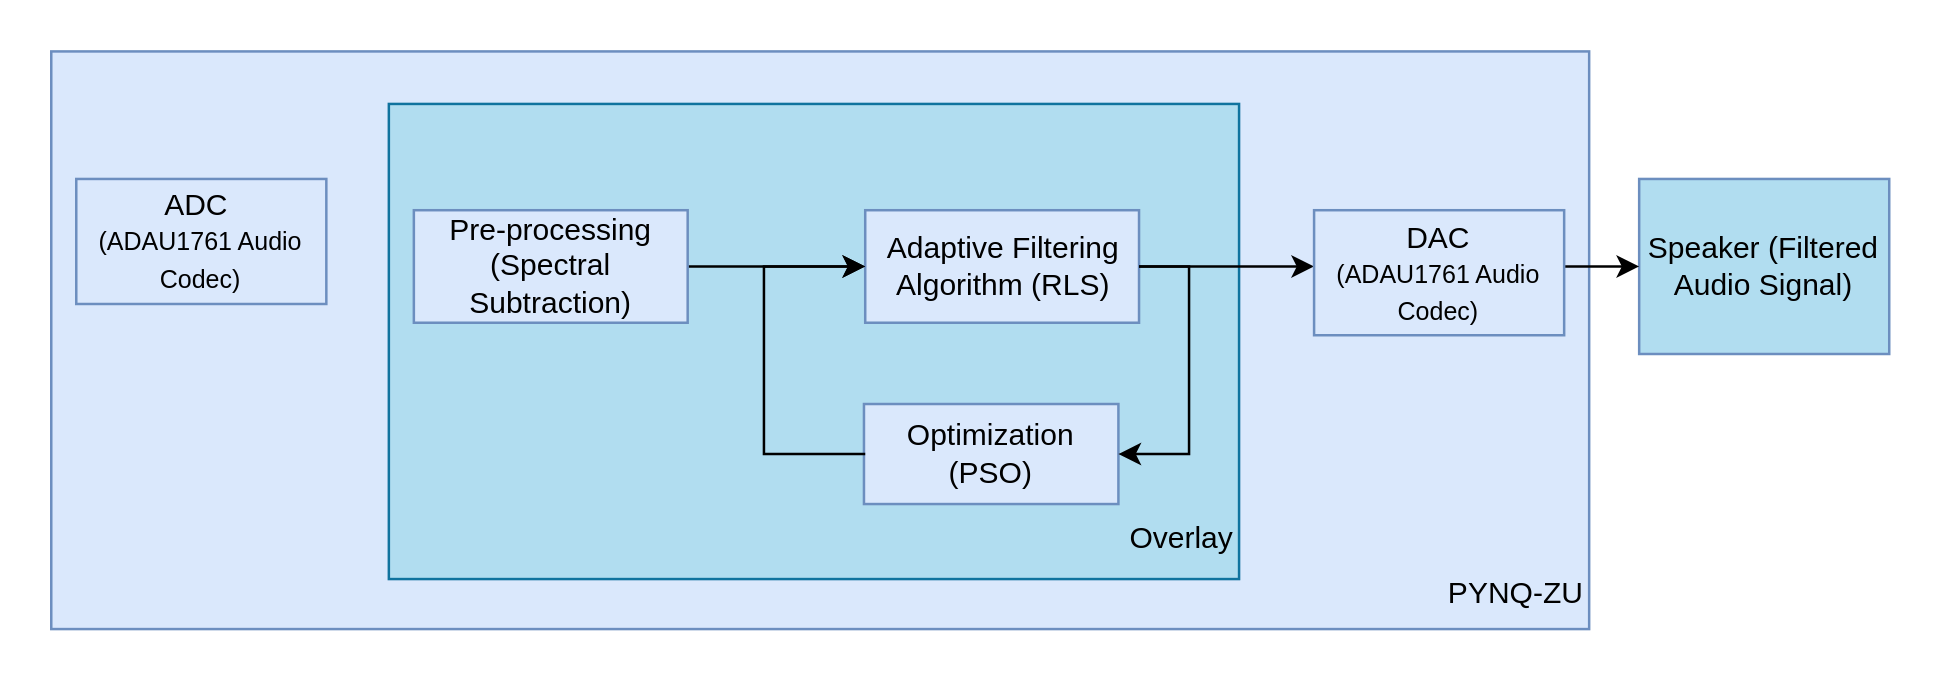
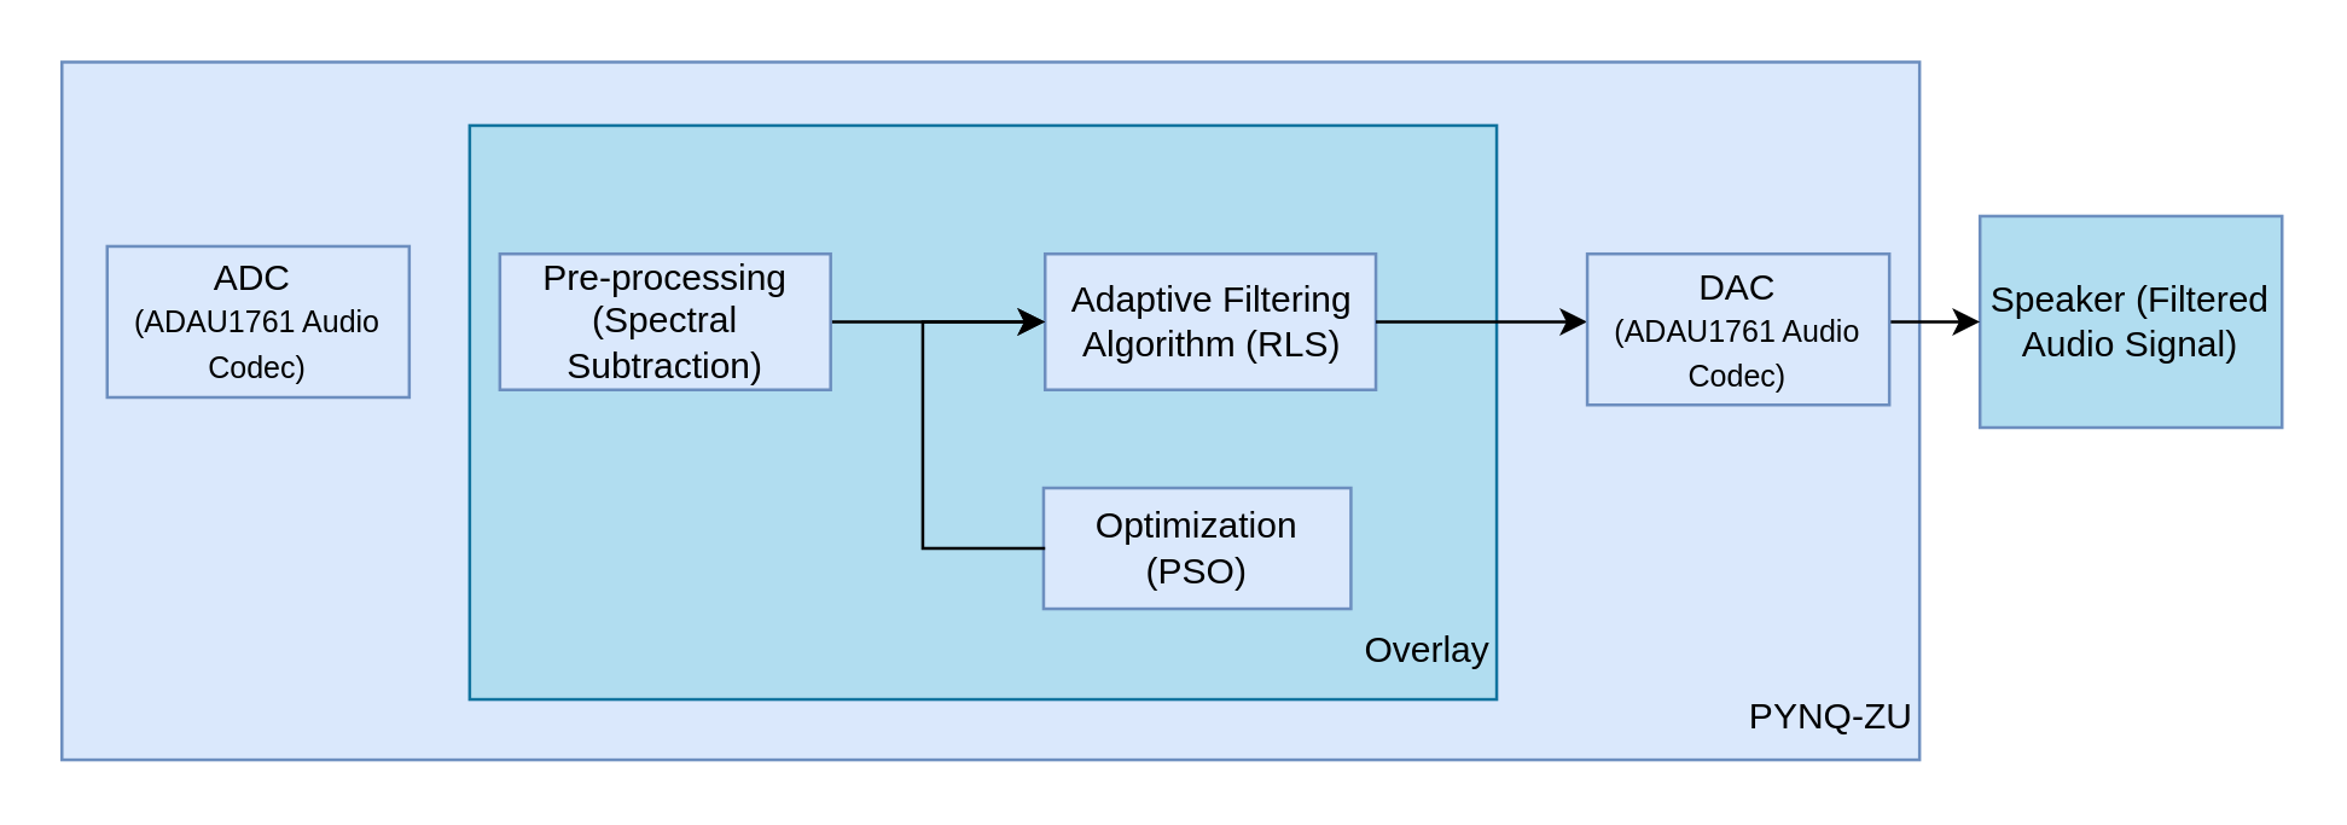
- <mxCell id="13" value="ADC&amp;nbsp;&lt;div&gt;&lt;font style=&quot;font-size: 10px;&quot;&gt;(ADAU1761 Audio Codec)&lt;/font&gt;&lt;/div&gt;" style="rounded=0;whiteSpace=wrap;html=1;fillColor=#dae8fc;strokeColor=#6c8ebf;" parent="1" vertex="1"><mxGeometry x="30" y="71" width="100" height="50" as="geometry" /></mxCell>
+ <mxCell id="13" value="ADC&amp;nbsp;&lt;div&gt;&lt;font style=&quot;font-size: 10px;&quot;&gt;(ADAU1761 Audio Codec)&lt;/font&gt;&lt;/div&gt;" style="rounded=0;whiteSpace=wrap;html=1;fillColor=#dae8fc;strokeColor=#6c8ebf;" parent="1" vertex="1"><mxGeometry x="35" y="81" width="100" height="50" as="geometry" /></mxCell>
- <mxCell id="9" value="" style="endArrow=classic;html=1;rounded=0;entryX=1;entryY=0.5;entryDx=0;entryDy=0;exitX=1;exitY=0.5;exitDx=0;exitDy=0;" parent="1" source="5" target="6" edge="1"><mxGeometry width="50" height="50" relative="1" as="geometry"><mxPoint x="475" y="111" as="sourcePoint" /><mxPoint x="435" y="101" as="targetPoint" /><Array as="points"><mxPoint x="475" y="106" /><mxPoint x="475" y="181" /></Array></mxGeometry></mxCell>
